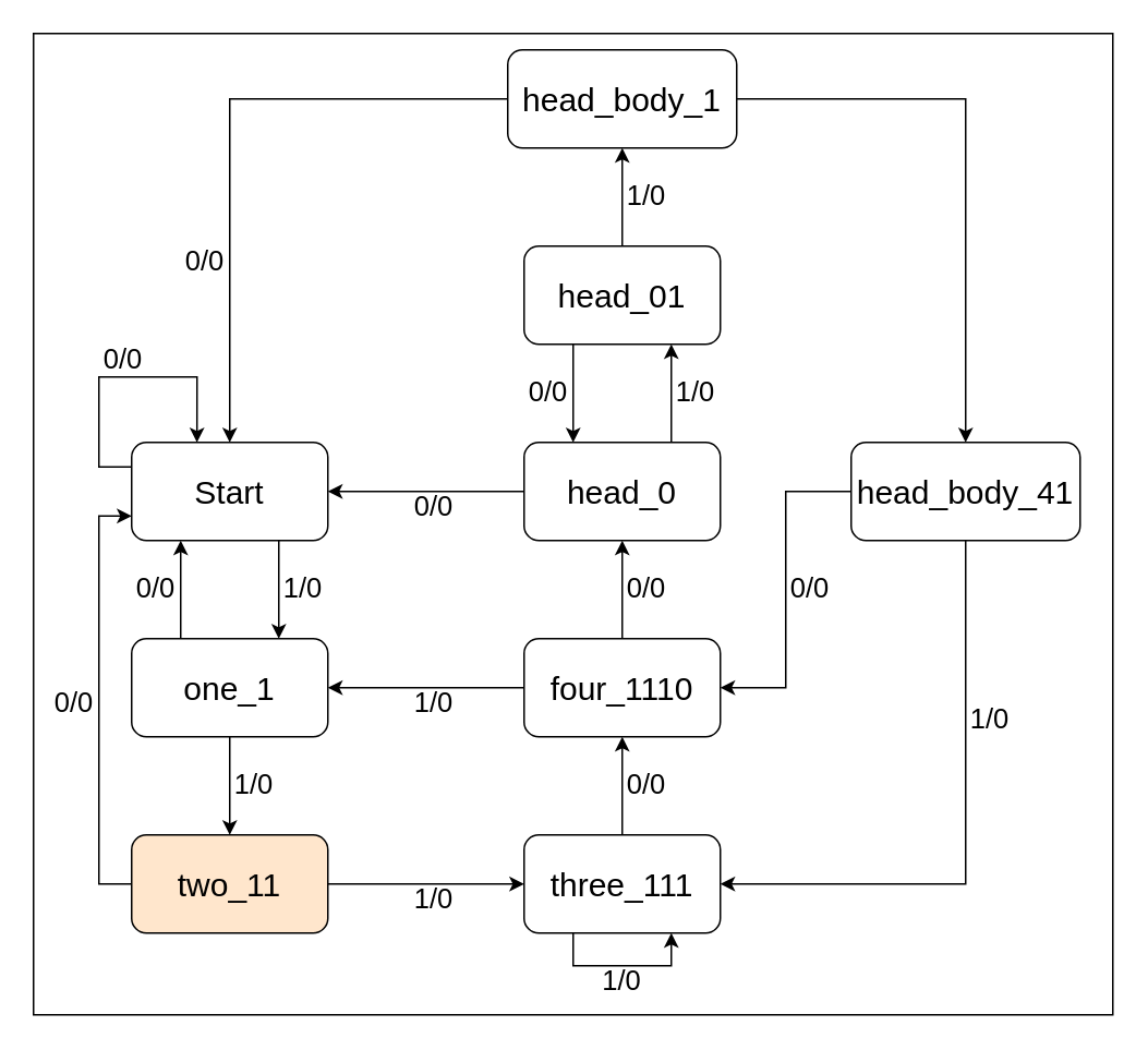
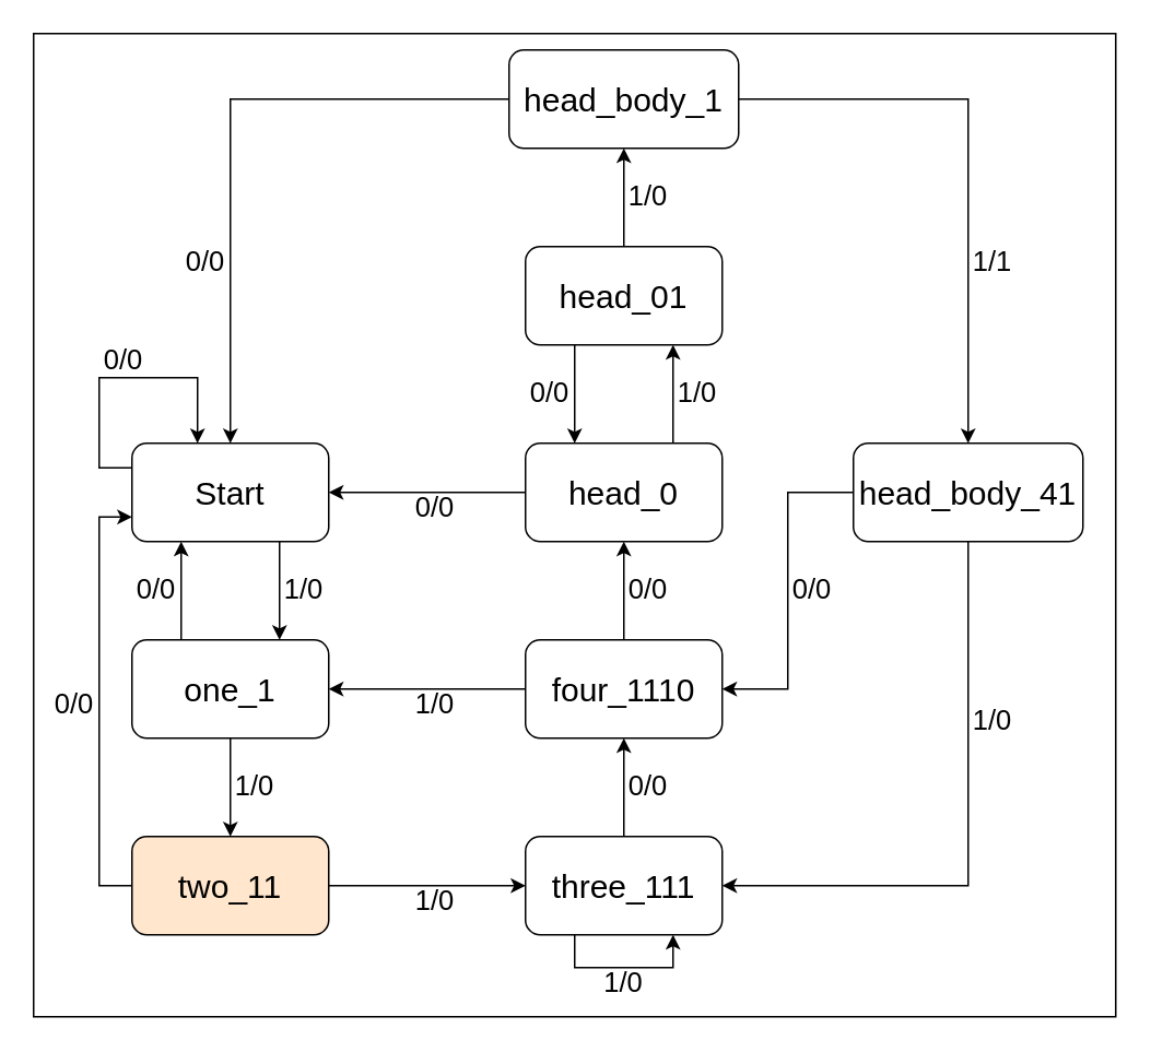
+ <mxCell id="35" value="&lt;font style=&quot;font-size: 17px;&quot;&gt;1/1&lt;/font&gt;" style="text;html=1;strokeColor=none;fillColor=none;align=center;verticalAlign=middle;whiteSpace=wrap;rounded=0;container=0;" parent="2" vertex="1"><mxGeometry x="570" y="130" width="30" height="20" as="geometry" /></mxCell>
